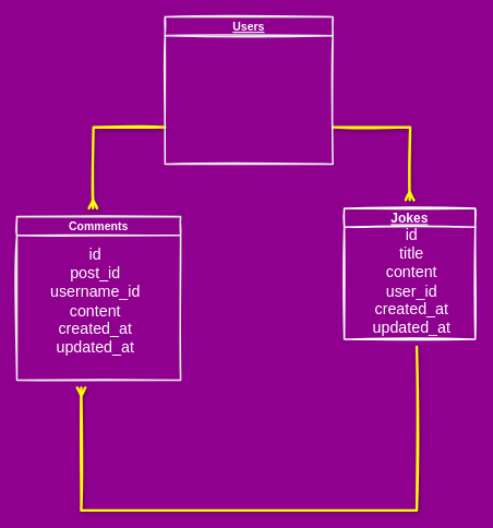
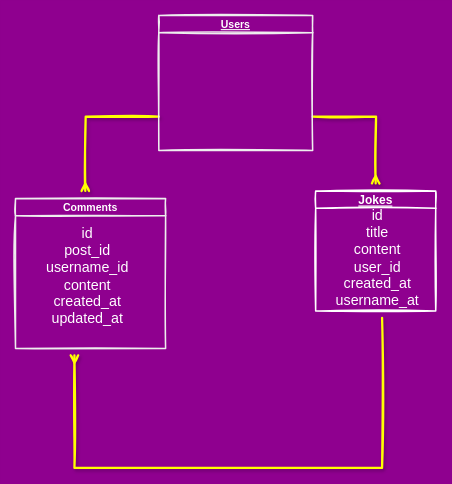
- <mxCell id="4" value="Users" style="swimlane;sketch=1;strokeWidth=2;strokeColor=#EEEEEE;fontColor=#FFFFFF;fontStyle=5;fontSize=14;fillColor=none;" vertex="1" parent="1"><mxGeometry x="201" y="20" width="205" height="180" as="geometry" /></mxCell>
+ <mxCell id="4" value="Users" style="swimlane;sketch=1;strokeWidth=2;strokeColor=#EEEEEE;fontColor=#FFFFFF;fontStyle=5;fontSize=14;fillColor=none;" vertex="1" parent="1"><mxGeometry x="211" y="20" width="205" height="180" as="geometry" /></mxCell>
- <mxCell id="8" value="&lt;font style=&quot;font-size: 19px&quot;&gt;id&lt;br&gt;title&lt;br&gt;content&lt;br&gt;user_id&lt;br&gt;created_at&lt;br&gt;updated_at&lt;/font&gt;" style="text;html=1;strokeColor=none;fillColor=none;align=center;verticalAlign=middle;whiteSpace=wrap;rounded=0;sketch=1;fontColor=#FFFFFF;" vertex="1" parent="7"><mxGeometry x="15" y="30" width="135" height="120" as="geometry" /></mxCell>
+ <mxCell id="8" value="&lt;font style=&quot;font-size: 19px&quot;&gt;id&lt;br&gt;title&lt;br&gt;content&lt;br&gt;user_id&lt;br&gt;created_at&lt;br&gt;username_at&lt;/font&gt;" style="text;html=1;strokeColor=none;fillColor=none;align=center;verticalAlign=middle;whiteSpace=wrap;rounded=0;sketch=1;fontColor=#FFFFFF;" vertex="1" parent="7"><mxGeometry x="15" y="30" width="135" height="120" as="geometry" /></mxCell>
